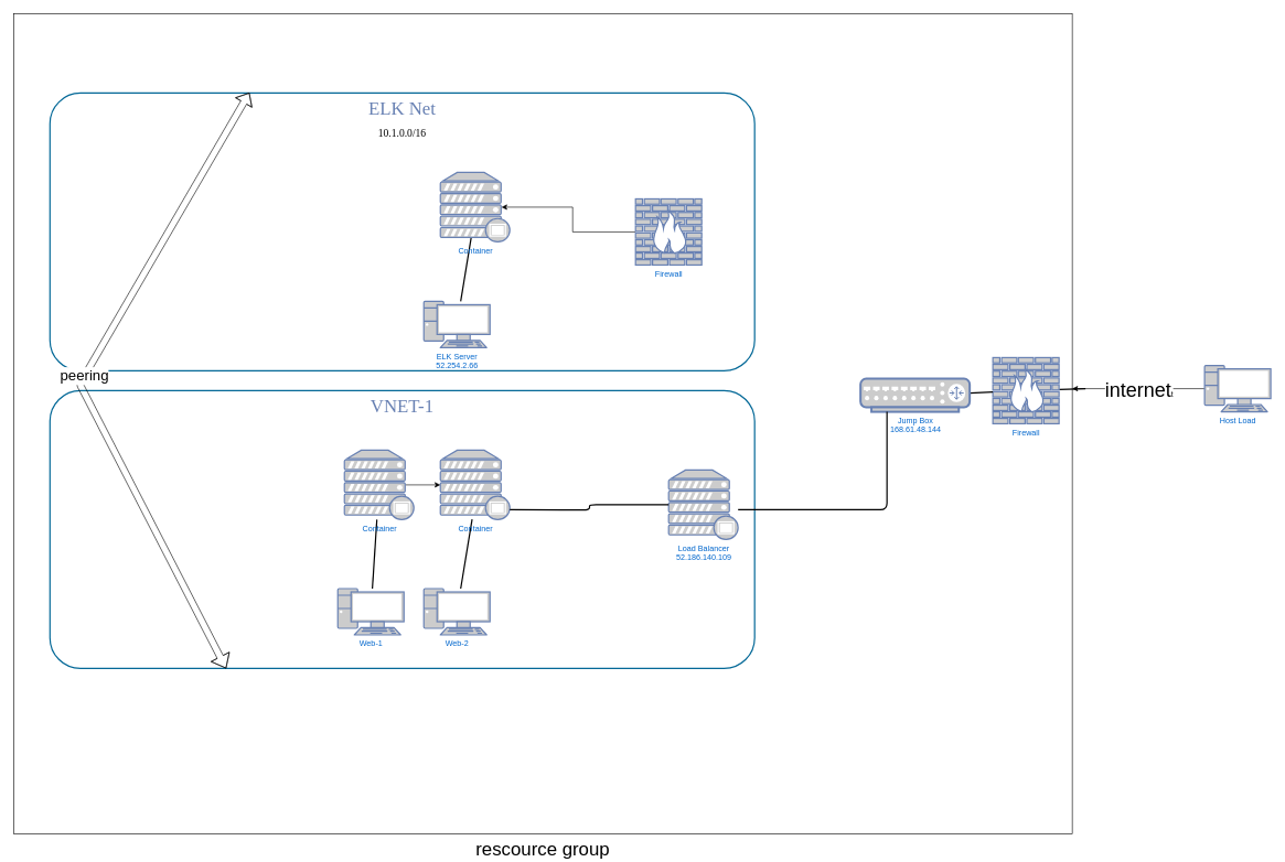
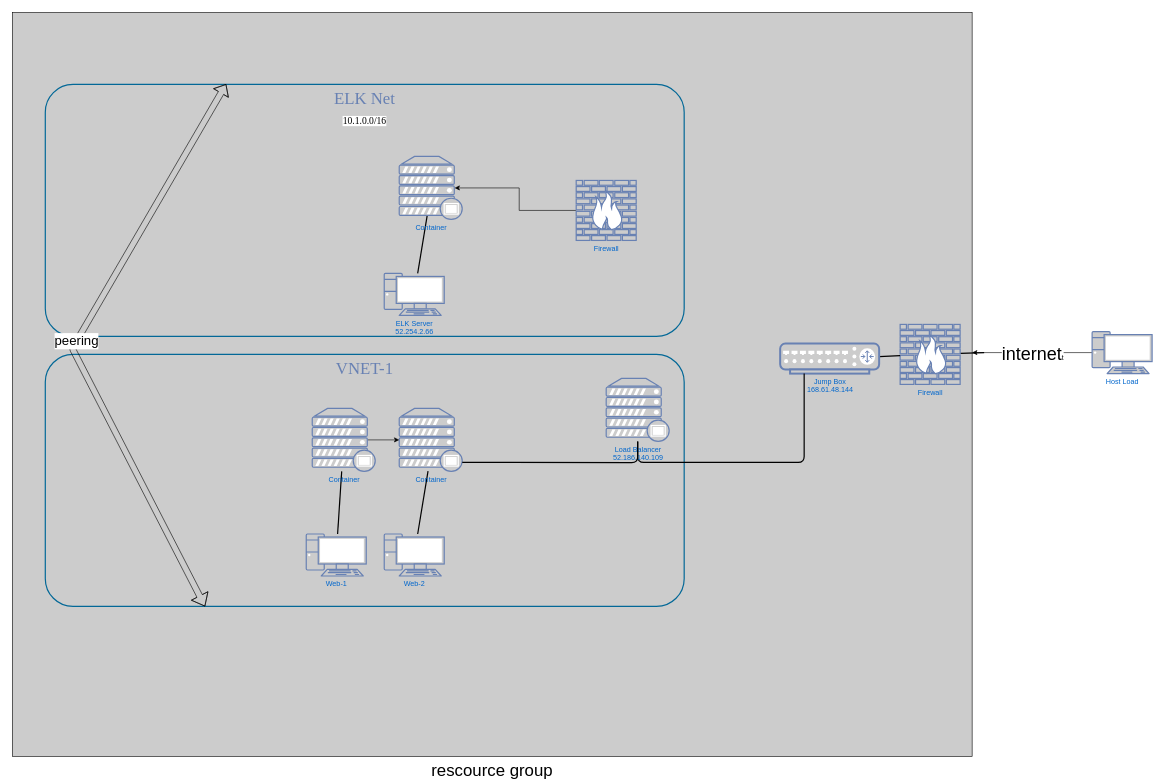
- <mxCell id="2" value="&lt;font style=&quot;font-size: 28px&quot;&gt;rescource group&lt;/font&gt;" style="rounded=0;whiteSpace=wrap;html=1;fontFamily=Helvetica;labelPosition=center;verticalLabelPosition=bottom;align=center;verticalAlign=top;" parent="1" vertex="1"><mxGeometry x="20" y="20" width="1600" height="1240" as="geometry" /></mxCell>
+ <mxCell id="2" value="&lt;font style=&quot;font-size: 28px&quot;&gt;rescource group&lt;/font&gt;" style="rounded=0;whiteSpace=wrap;html=1;fontFamily=Helvetica;labelPosition=center;verticalLabelPosition=bottom;align=center;verticalAlign=top;fillColor=#cccccc;" parent="1" vertex="1"><mxGeometry x="20" y="20" width="1600" height="1240" as="geometry" /></mxCell>
- <mxCell id="25" value="Load Balancer&lt;br&gt;52.186.140.109" style="fontColor=#0066CC;verticalAlign=top;verticalLabelPosition=bottom;labelPosition=center;align=center;html=1;outlineConnect=0;fillColor=#CCCCCC;strokeColor=#6881B3;gradientColor=none;gradientDirection=north;strokeWidth=2;shape=mxgraph.networks.proxy_server;" parent="1" vertex="1"><mxGeometry x="1010" y="710" width="105" height="105" as="geometry" /></mxCell>
+ <mxCell id="25" value="Load Balancer&lt;br&gt;52.186.140.109" style="fontColor=#0066CC;verticalAlign=top;verticalLabelPosition=bottom;labelPosition=center;align=center;html=1;outlineConnect=0;fillColor=#CCCCCC;strokeColor=#6881B3;gradientColor=none;gradientDirection=north;strokeWidth=2;shape=mxgraph.networks.proxy_server;" parent="1" vertex="1"><mxGeometry x="1010" y="630" width="105" height="105" as="geometry" /></mxCell>
